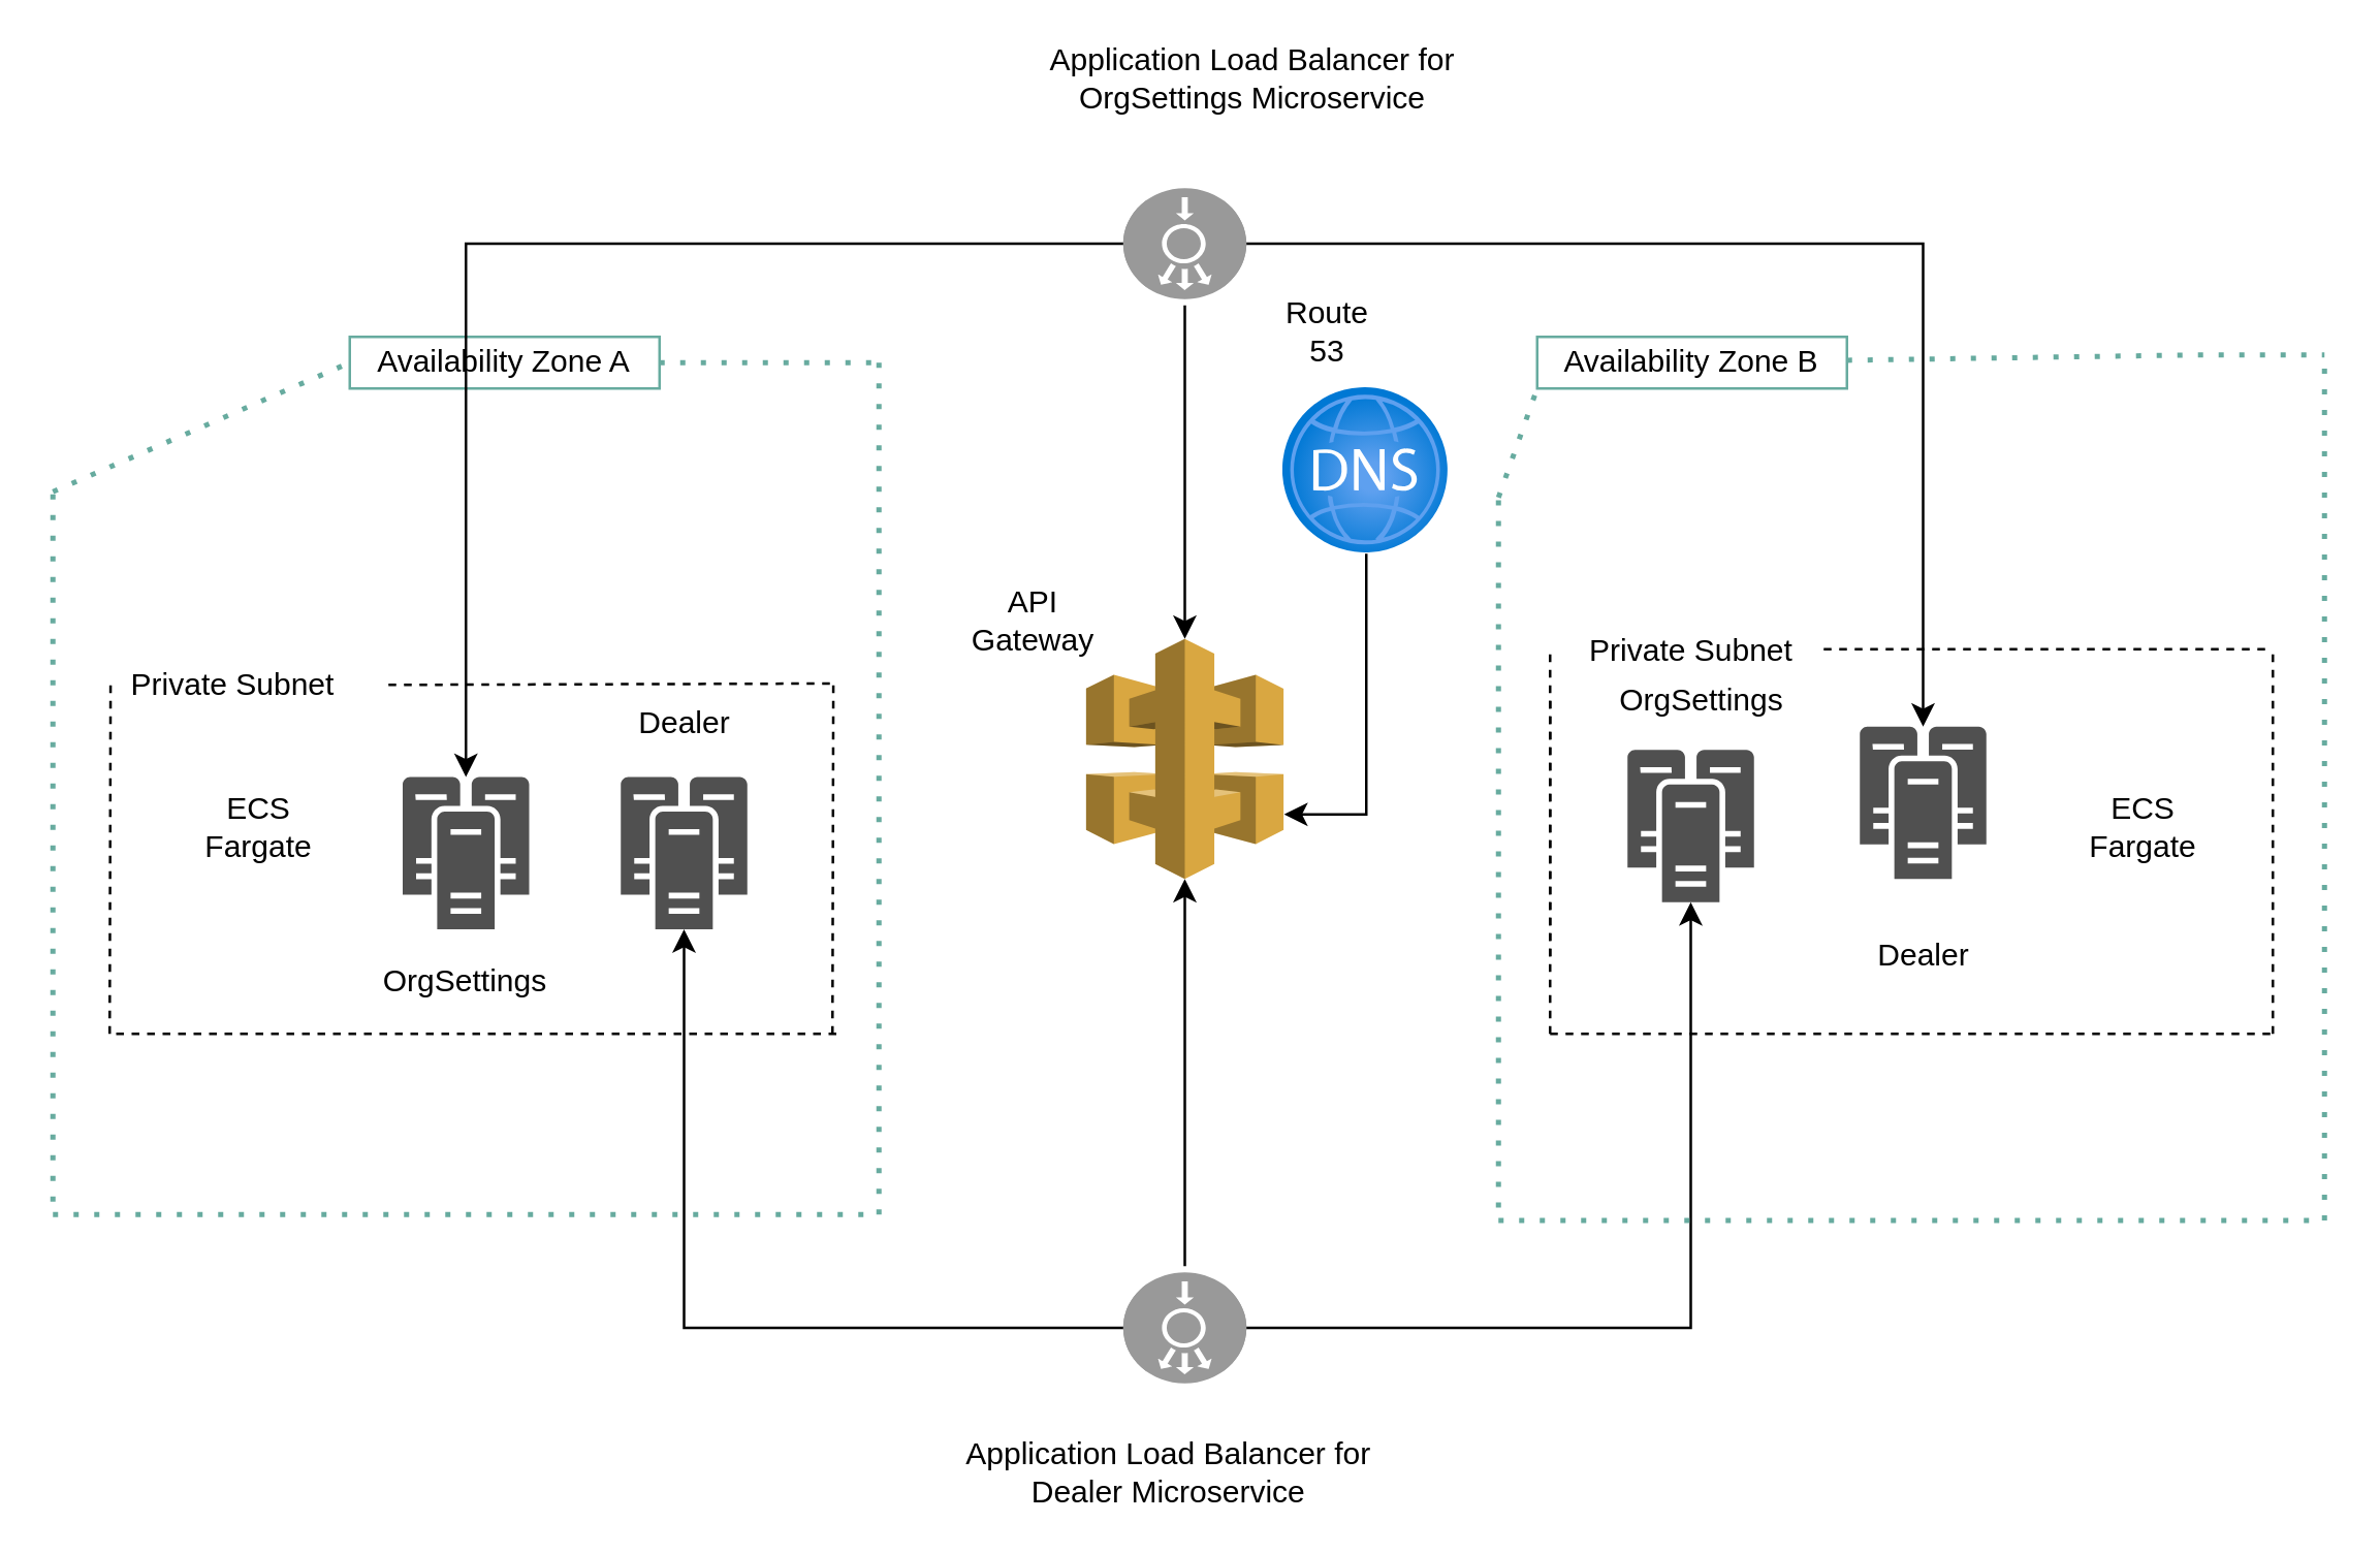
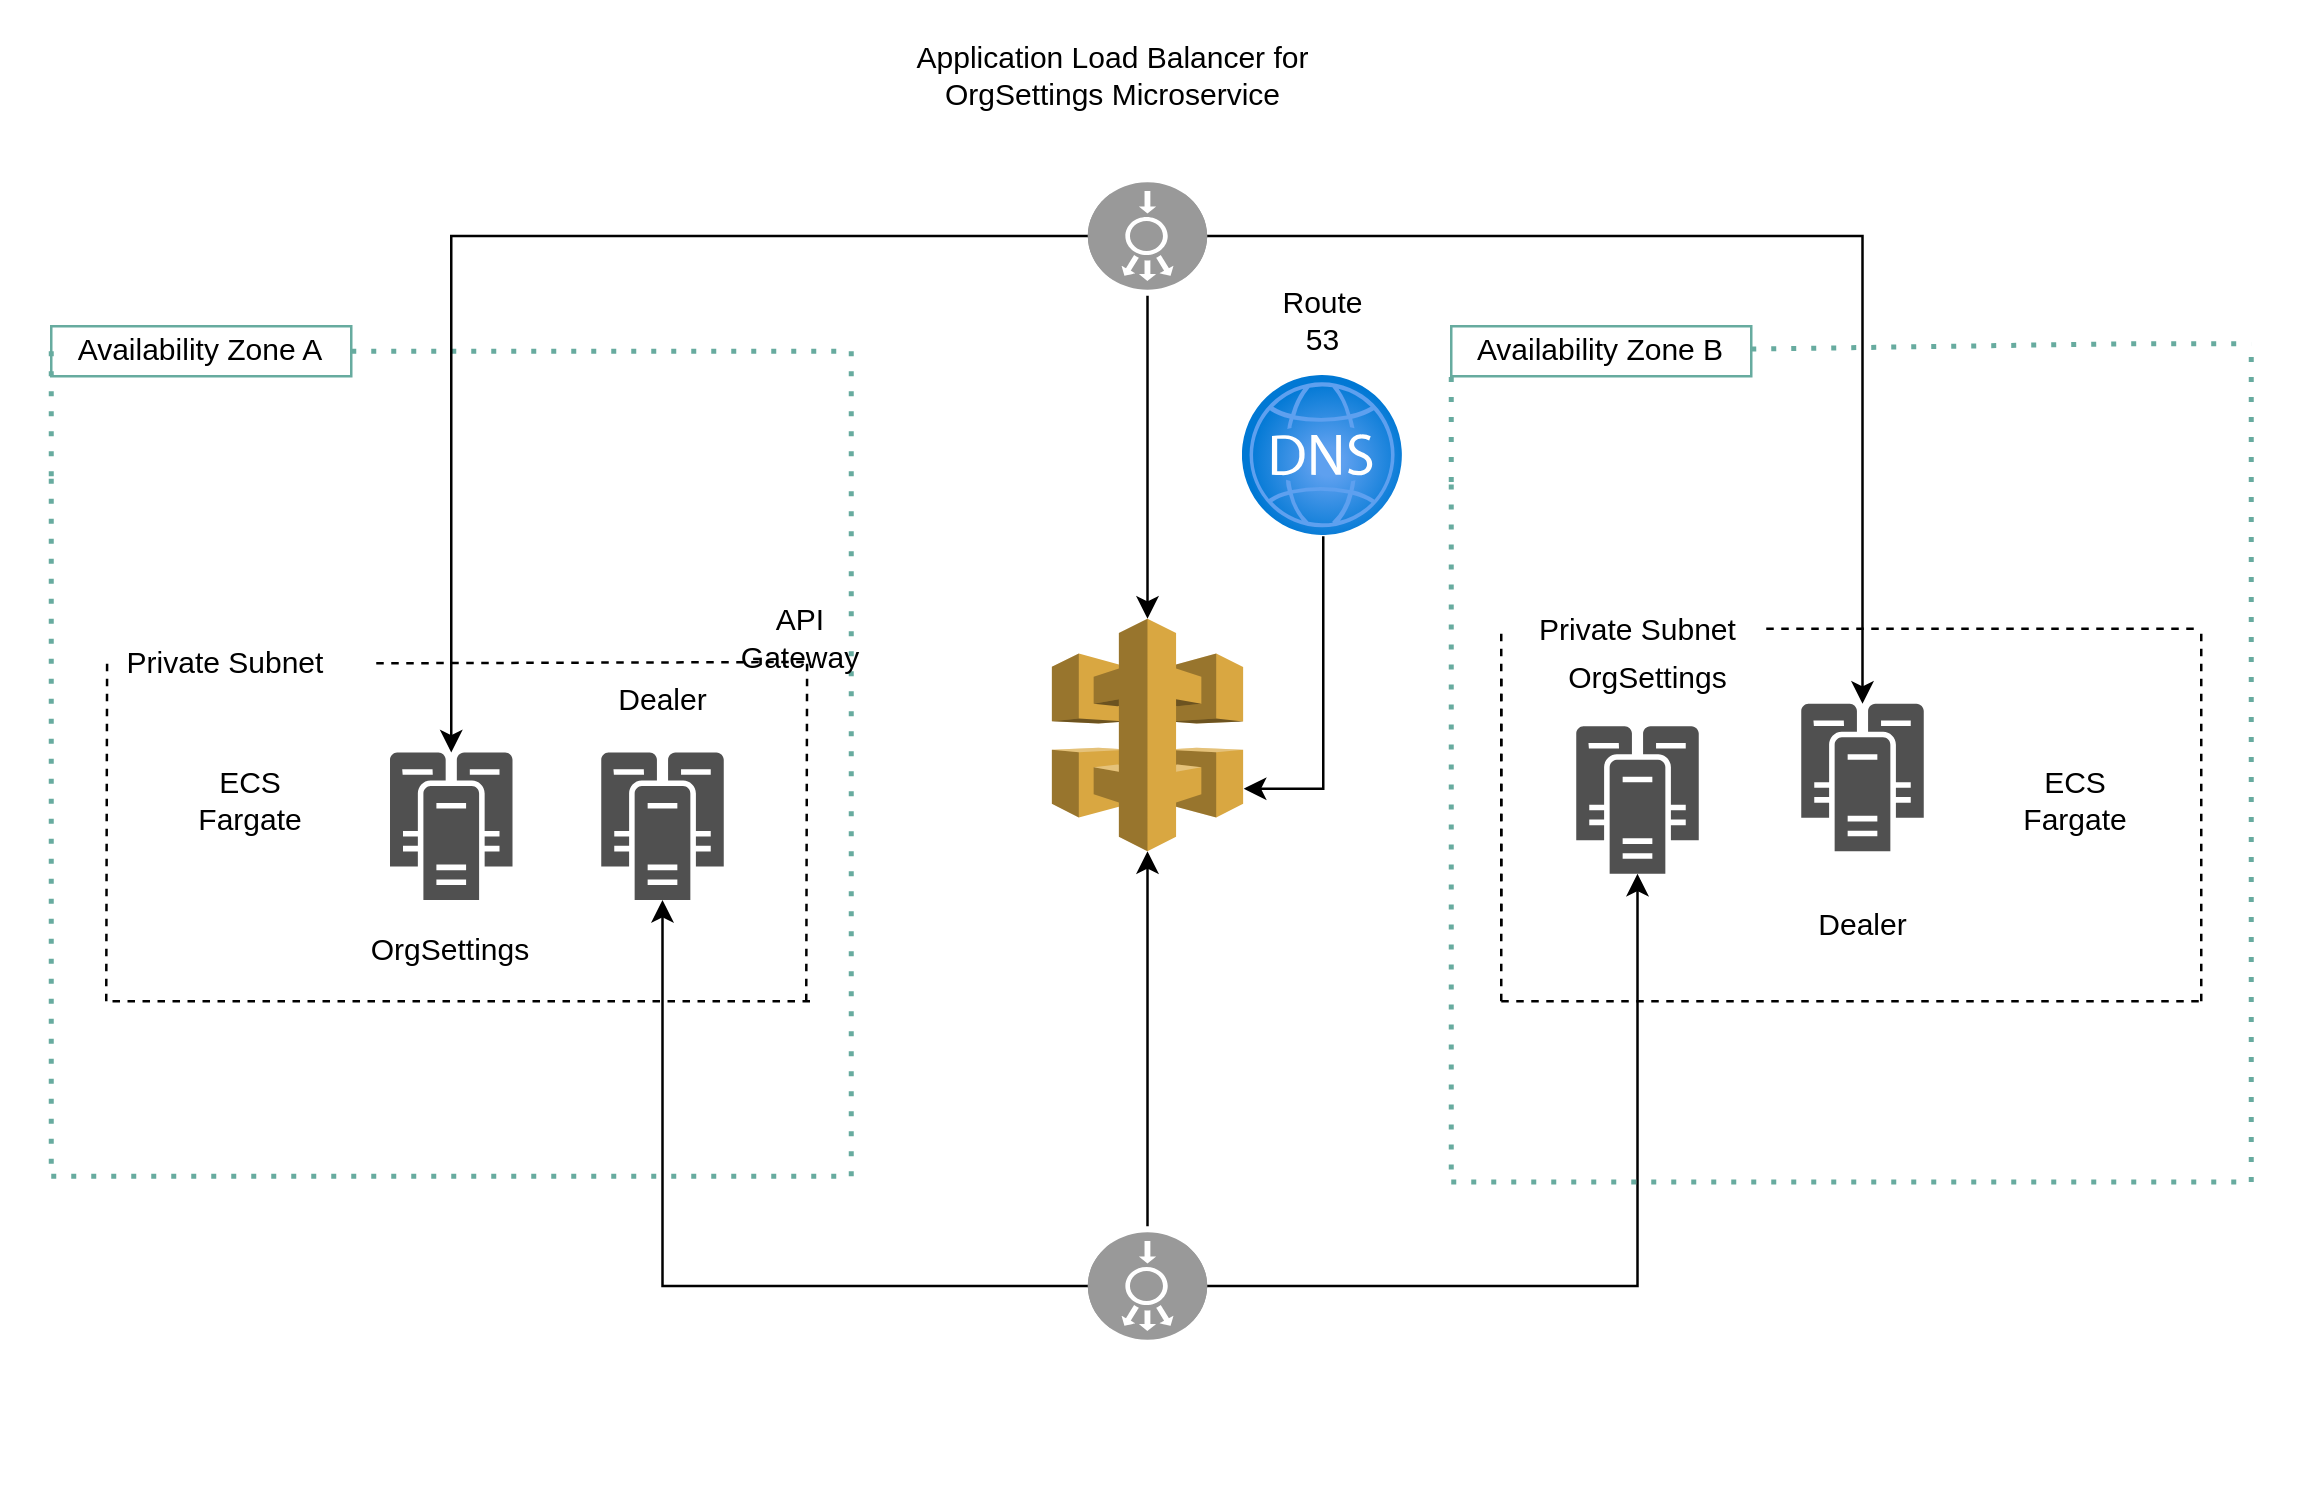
- <mxCell id="45" value="Application Load Balancer for OrgSettings Microservice" style="text;html=1;strokeColor=none;fillColor=none;align=center;verticalAlign=middle;whiteSpace=wrap;rounded=0;" vertex="1" parent="1"><mxGeometry x="380" y="20" width="210" height="20" as="geometry" /></mxCell>
+ <mxCell id="45" value="Application Load Balancer for OrgSettings Microservice" style="text;html=1;strokeColor=none;fillColor=none;align=center;verticalAlign=middle;whiteSpace=wrap;rounded=0;" vertex="1" parent="1"><mxGeometry x="340" y="20" width="210" height="20" as="geometry" /></mxCell>
- <mxCell id="50" value="Route 53" style="text;html=1;strokeColor=none;fillColor=none;align=center;verticalAlign=middle;whiteSpace=wrap;rounded=0;" vertex="1" parent="1"><mxGeometry x="493.75" y="117.75" width="40" height="20" as="geometry" /></mxCell>
+ <mxCell id="50" value="Route 53" style="text;html=1;strokeColor=none;fillColor=none;align=center;verticalAlign=middle;whiteSpace=wrap;rounded=0;" vertex="1" parent="1"><mxGeometry x="508.75" y="117.75" width="40" height="20" as="geometry" /></mxCell>
- <mxCell id="10" value="Availability Zone A" style="text;html=1;strokeColor=#67AB9F;fillColor=none;align=center;verticalAlign=middle;whiteSpace=wrap;rounded=0;" parent="1" vertex="1"><mxGeometry x="135" y="130" width="120" height="20" as="geometry" /></mxCell>
+ <mxCell id="10" value="Availability Zone A" style="text;html=1;strokeColor=#67AB9F;fillColor=none;align=center;verticalAlign=middle;whiteSpace=wrap;rounded=0;" parent="1" vertex="1"><mxGeometry x="20" y="130" width="120" height="20" as="geometry" /></mxCell>
- <mxCell id="17" value="Availability Zone B" style="text;html=1;strokeColor=#67AB9F;fillColor=none;align=center;verticalAlign=middle;whiteSpace=wrap;rounded=0;" parent="1" vertex="1"><mxGeometry x="595" y="130" width="120" height="20" as="geometry" /></mxCell>
+ <mxCell id="17" value="Availability Zone B" style="text;html=1;strokeColor=#67AB9F;fillColor=none;align=center;verticalAlign=middle;whiteSpace=wrap;rounded=0;" parent="1" vertex="1"><mxGeometry x="580" y="130" width="120" height="20" as="geometry" /></mxCell>
- <mxCell id="44" value="API Gateway" style="text;html=1;strokeColor=none;fillColor=none;align=center;verticalAlign=middle;whiteSpace=wrap;rounded=0;" vertex="1" parent="1"><mxGeometry x="380.25" y="230" width="40" height="20" as="geometry" /></mxCell>
+ <mxCell id="44" value="API Gateway" style="text;html=1;strokeColor=none;fillColor=none;align=center;verticalAlign=middle;whiteSpace=wrap;rounded=0;" vertex="1" parent="1"><mxGeometry x="300.25" y="245" width="40" height="20" as="geometry" /></mxCell>
- <mxCell id="51" value="Application Load Balancer for Dealer Microservice" style="text;html=1;strokeColor=none;fillColor=none;align=center;verticalAlign=middle;whiteSpace=wrap;rounded=0;" vertex="1" parent="1"><mxGeometry x="353.5" y="560" width="196.5" height="20" as="geometry" /></mxCell>
